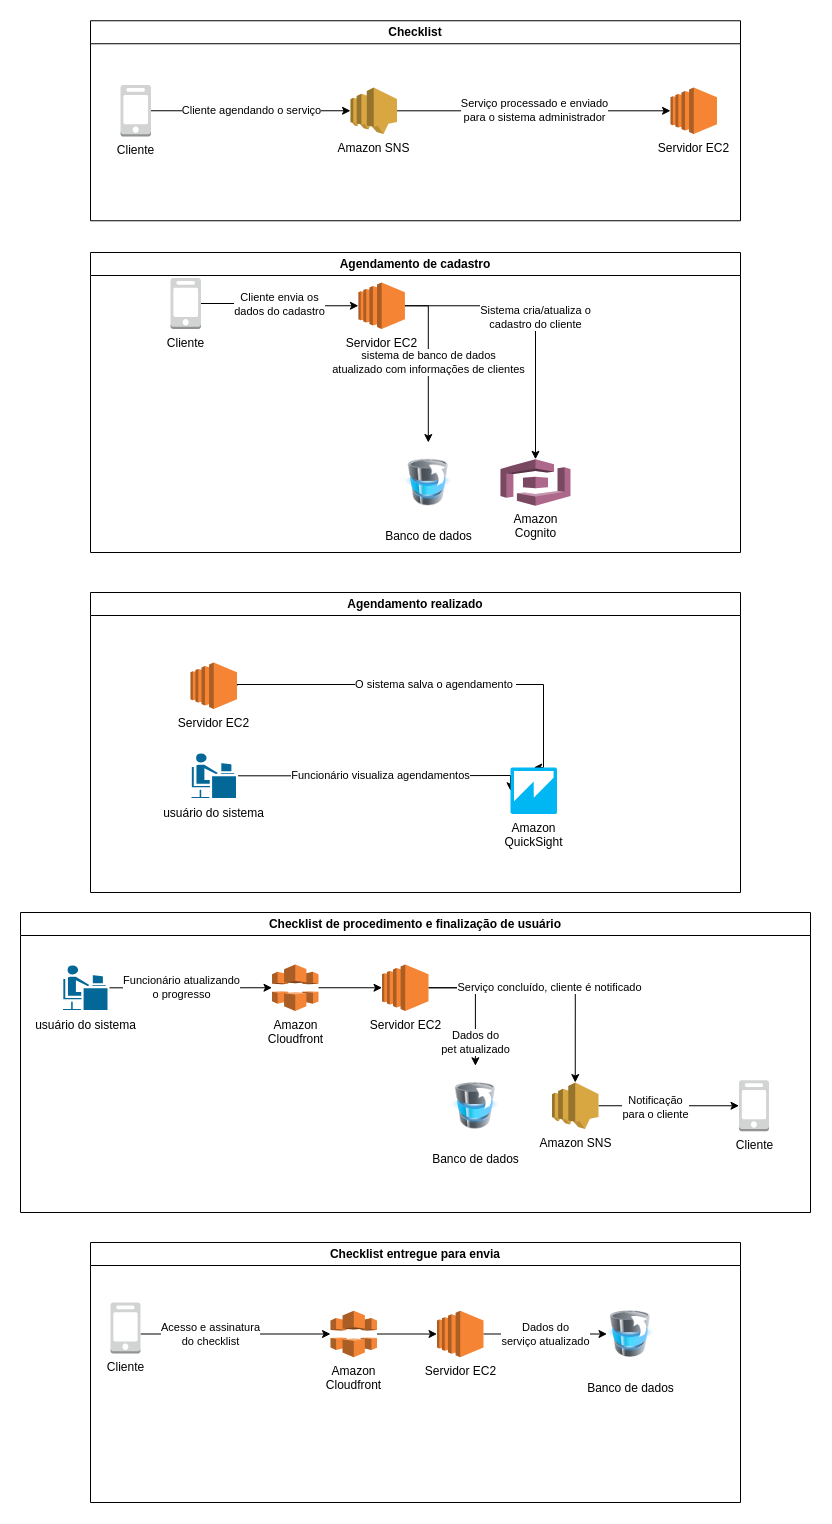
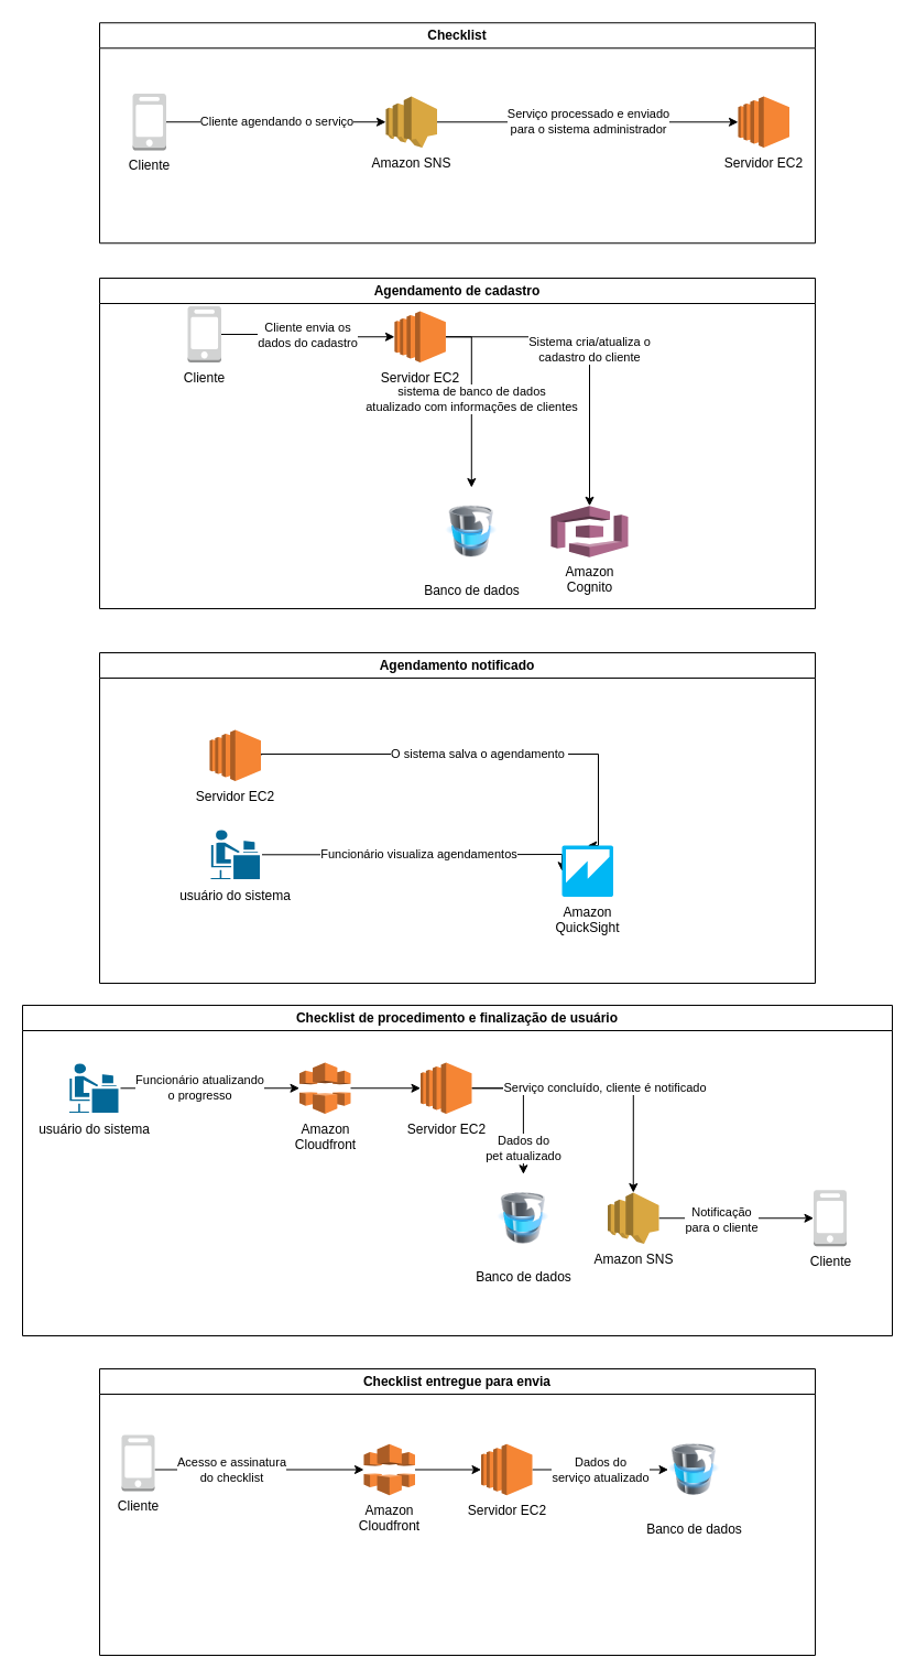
- <mxCell id="16" value="Agendamento realizado" style="swimlane;whiteSpace=wrap;html=1;" parent="1" vertex="1"><mxGeometry x="90" y="592" width="650" height="300" as="geometry" /></mxCell>
+ <mxCell id="16" value="Agendamento notificado" style="swimlane;whiteSpace=wrap;html=1;" parent="1" vertex="1"><mxGeometry x="90" y="592" width="650" height="300" as="geometry" /></mxCell>
